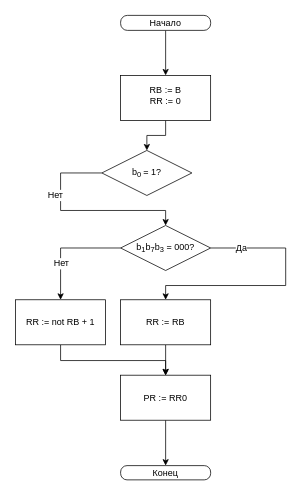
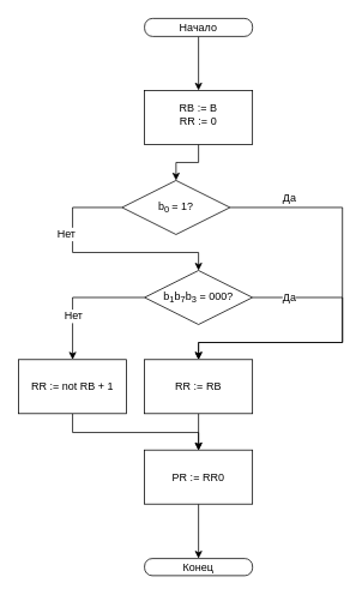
+ <mxCell id="10" style="edgeStyle=orthogonalEdgeStyle;rounded=0;orthogonalLoop=1;jettySize=auto;html=1;exitX=1;exitY=0.5;exitDx=0;exitDy=0;jumpSize=6;entryX=0.5;entryY=0;entryDx=0;entryDy=0;" parent="1" source="12" target="19" edge="1"><mxGeometry relative="1" as="geometry"><Array as="points"><mxPoint x="380" y="230" /><mxPoint x="380" y="380" /><mxPoint x="220" y="380" /></Array><mxPoint x="380" y="350" as="targetPoint" /></mxGeometry></mxCell>
+ <mxCell id="11" value="Да" style="text;html=1;align=center;verticalAlign=middle;resizable=0;points=[];;labelBackgroundColor=#ffffff;" parent="10" vertex="1" connectable="0"><mxGeometry x="0.15" relative="1" as="geometry"><mxPoint x="-60" y="-147" as="offset" /></mxGeometry></mxCell>
